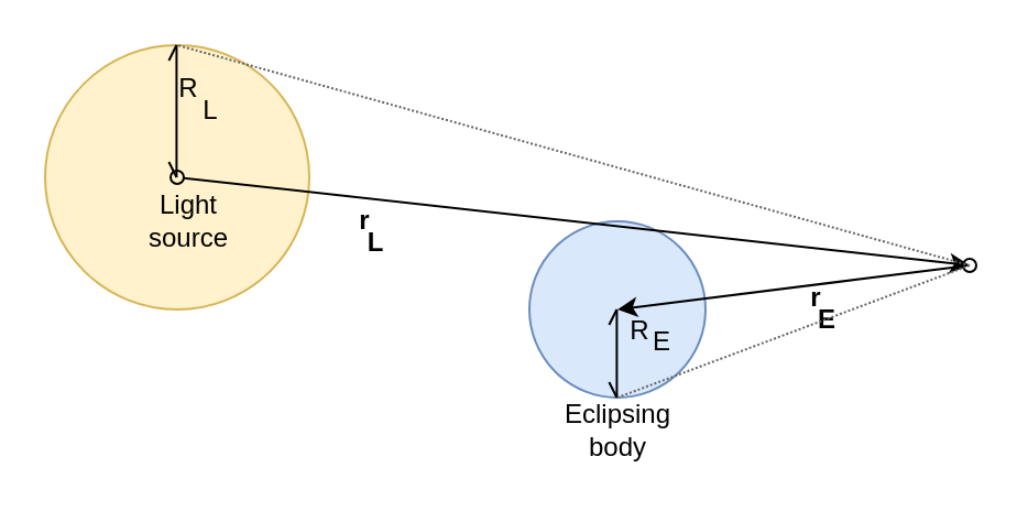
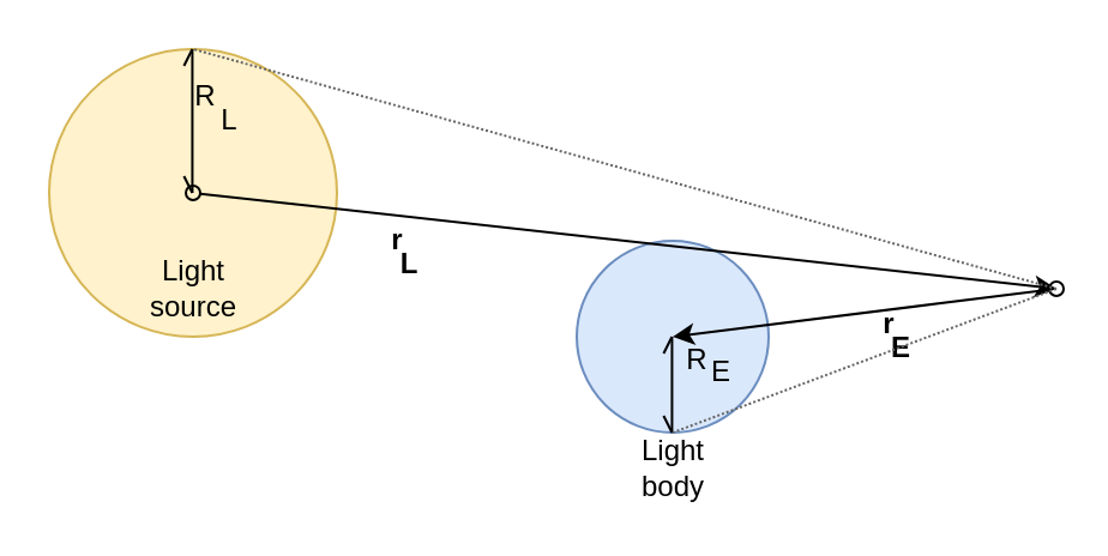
- <mxCell id="6" value="&lt;span&gt;Light&lt;/span&gt;&lt;br&gt;&lt;span&gt;source&lt;/span&gt;" style="text;html=1;align=center;verticalAlign=middle;resizable=0;points=[];autosize=1;" parent="1" vertex="1"><mxGeometry x="60" y="85" width="50" height="30" as="geometry" /></mxCell>
+ <mxCell id="6" value="&lt;span&gt;Light&lt;/span&gt;&lt;br&gt;&lt;span&gt;source&lt;/span&gt;" style="text;html=1;align=center;verticalAlign=middle;resizable=0;points=[];autosize=1;" parent="1" vertex="1"><mxGeometry x="55" y="105" width="50" height="30" as="geometry" /></mxCell>
- <mxCell id="5" value="Eclipsing&lt;br&gt;body" style="text;html=1;align=center;verticalAlign=middle;resizable=0;points=[];autosize=1;" parent="1" vertex="1"><mxGeometry x="250" y="180" width="60" height="30" as="geometry" /></mxCell>
+ <mxCell id="5" value="Light&lt;br&gt;body" style="text;html=1;align=center;verticalAlign=middle;resizable=0;points=[];autosize=1;" parent="1" vertex="1"><mxGeometry x="250" y="180" width="60" height="30" as="geometry" /></mxCell>
